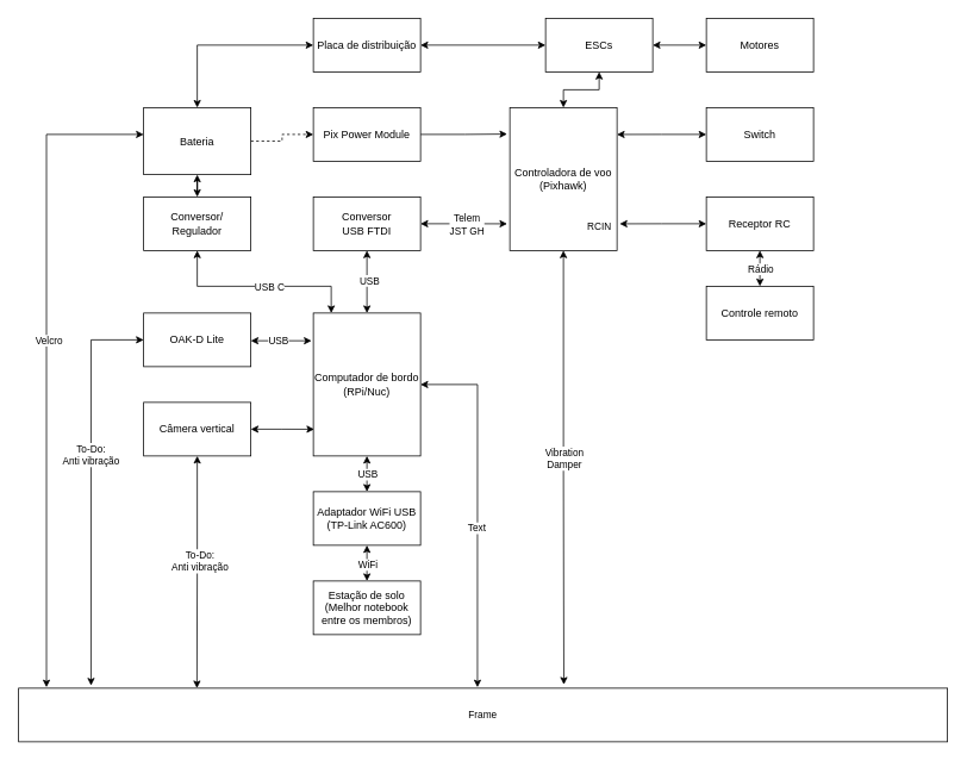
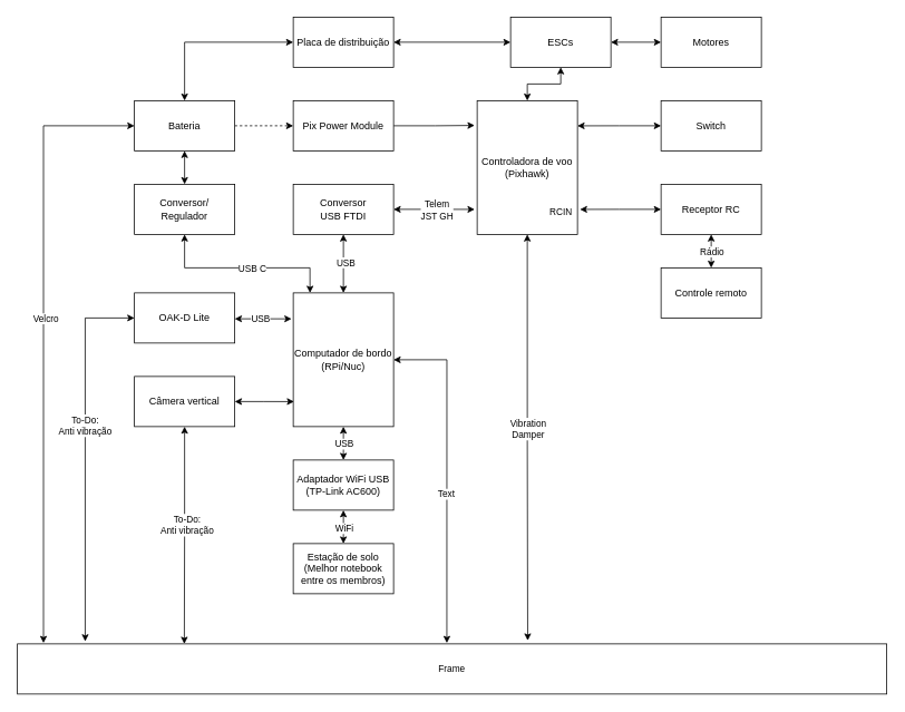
- <mxCell id="14" value="Bateria" style="rounded=0;whiteSpace=wrap;html=1;" vertex="1" parent="1"><mxGeometry x="160" y="120" width="120" height="75" as="geometry" /></mxCell>
+ <mxCell id="14" value="Bateria" style="rounded=0;whiteSpace=wrap;html=1;" vertex="1" parent="1"><mxGeometry x="160" y="120" width="120" height="60" as="geometry" /></mxCell>
